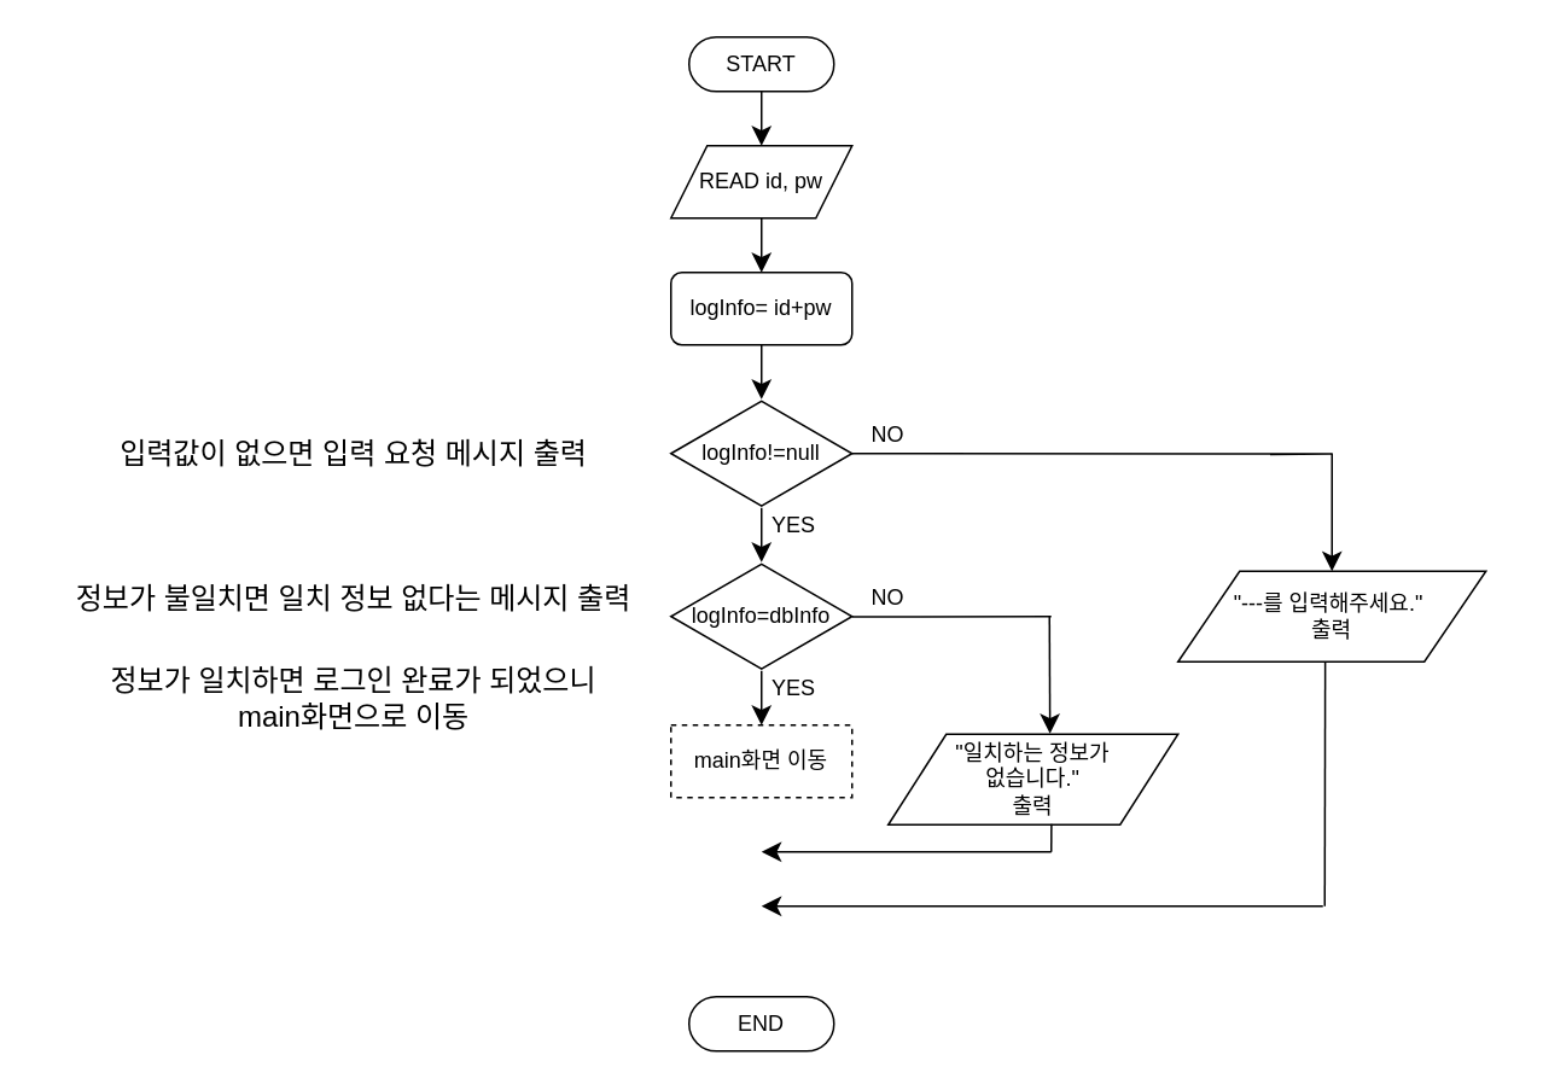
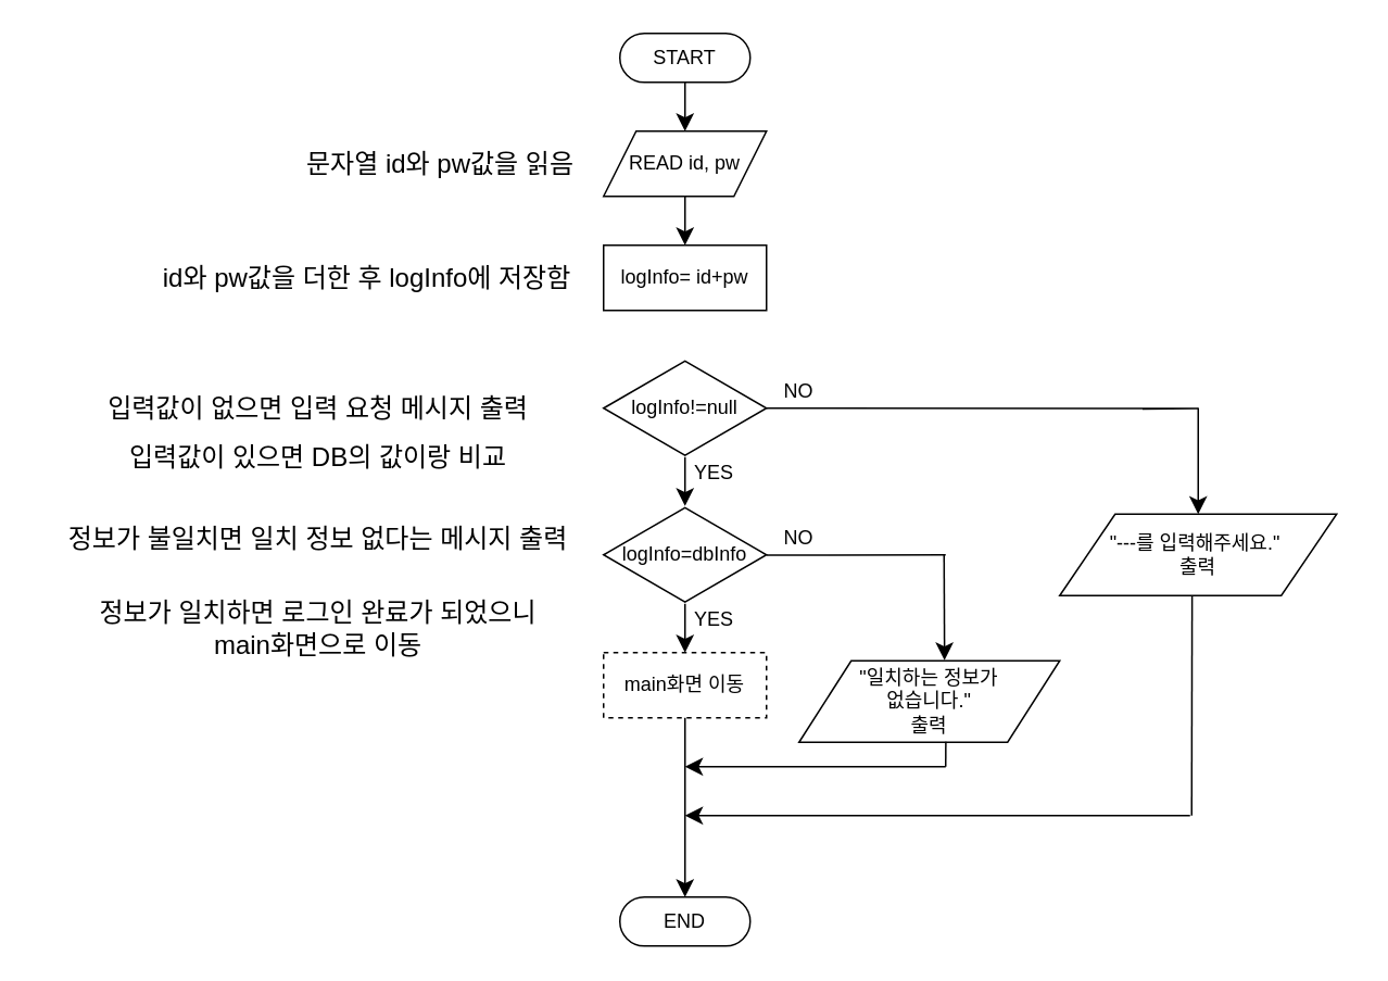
+ <mxCell id="2" value="문자열 id와 pw값을 읽음" style="text;html=1;align=center;verticalAlign=middle;whiteSpace=wrap;rounded=0;fontSize=16;" vertex="1" parent="1"><mxGeometry x="170" y="85" width="200" height="30" as="geometry" /></mxCell>
+ <mxCell id="10" value="id와 pw값을 더한 후 logInfo에 저장함" style="text;html=1;align=center;verticalAlign=middle;whiteSpace=wrap;rounded=0;fontSize=16;" vertex="1" parent="1"><mxGeometry x="80" y="155" width="290" height="30" as="geometry" /></mxCell>
- <mxCell id="9" value="logInfo= id+pw" style="html=1;dashed=0;whiteSpace=wrap;rounded=1;" vertex="1" parent="1"><mxGeometry x="370" y="150" width="100" height="40" as="geometry" /></mxCell>
+ <mxCell id="9" value="logInfo= id+pw" style="html=1;dashed=0;whiteSpace=wrap;" vertex="1" parent="1"><mxGeometry x="370" y="150" width="100" height="40" as="geometry" /></mxCell>
- <mxCell id="13" style="edgeStyle=none;curved=1;rounded=0;orthogonalLoop=1;jettySize=auto;html=1;entryX=0.5;entryY=0;entryDx=0;entryDy=0;entryPerimeter=0;fontSize=12;startSize=8;endSize=8;" edge="1" parent="1" source="9" target="4"><mxGeometry relative="1" as="geometry" /></mxCell>
+ <mxCell id="32" value="입력값이 있으면 DB의 값이랑 비교" style="text;html=1;align=center;verticalAlign=middle;whiteSpace=wrap;rounded=0;fontSize=16;" vertex="1" parent="1"><mxGeometry x="20" y="265" width="350" height="30" as="geometry" /></mxCell>
+ <mxCell id="25" style="edgeStyle=none;curved=1;rounded=0;orthogonalLoop=1;jettySize=auto;html=1;entryX=0.5;entryY=0.5;entryDx=0;entryDy=-15;entryPerimeter=0;fontSize=12;startSize=8;endSize=8;" edge="1" parent="1" source="23" target="24"><mxGeometry relative="1" as="geometry" /></mxCell>
